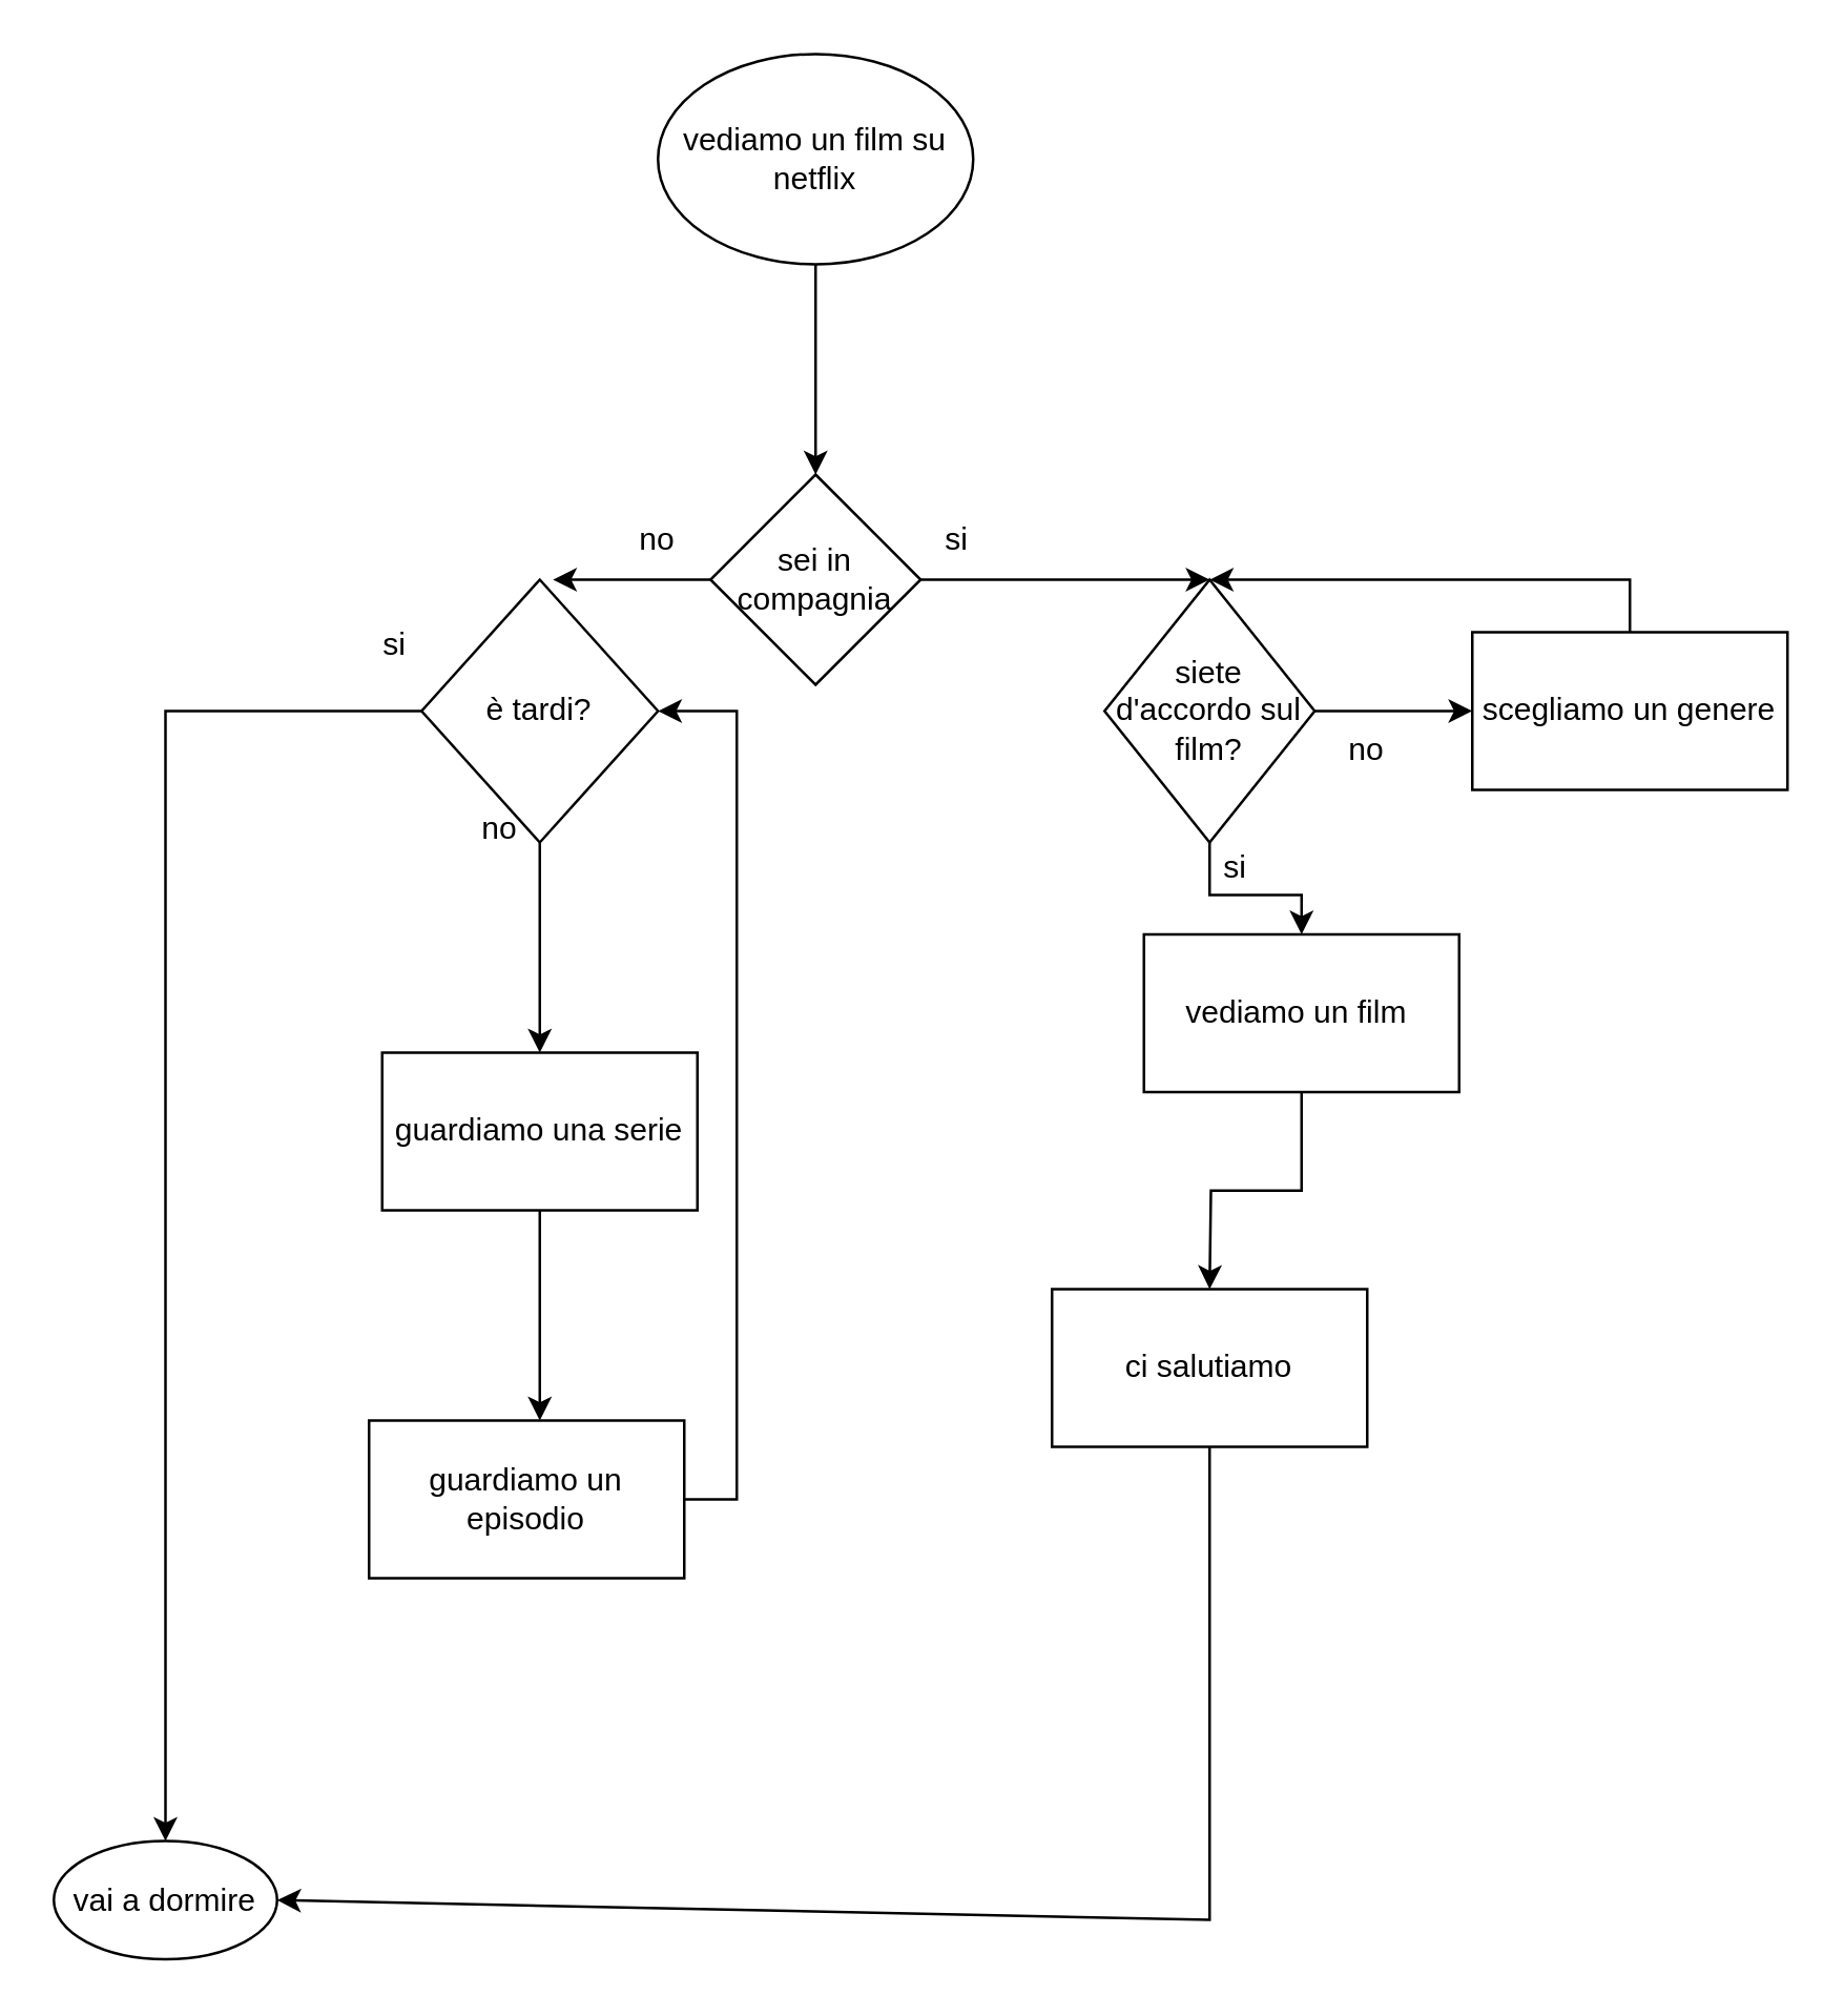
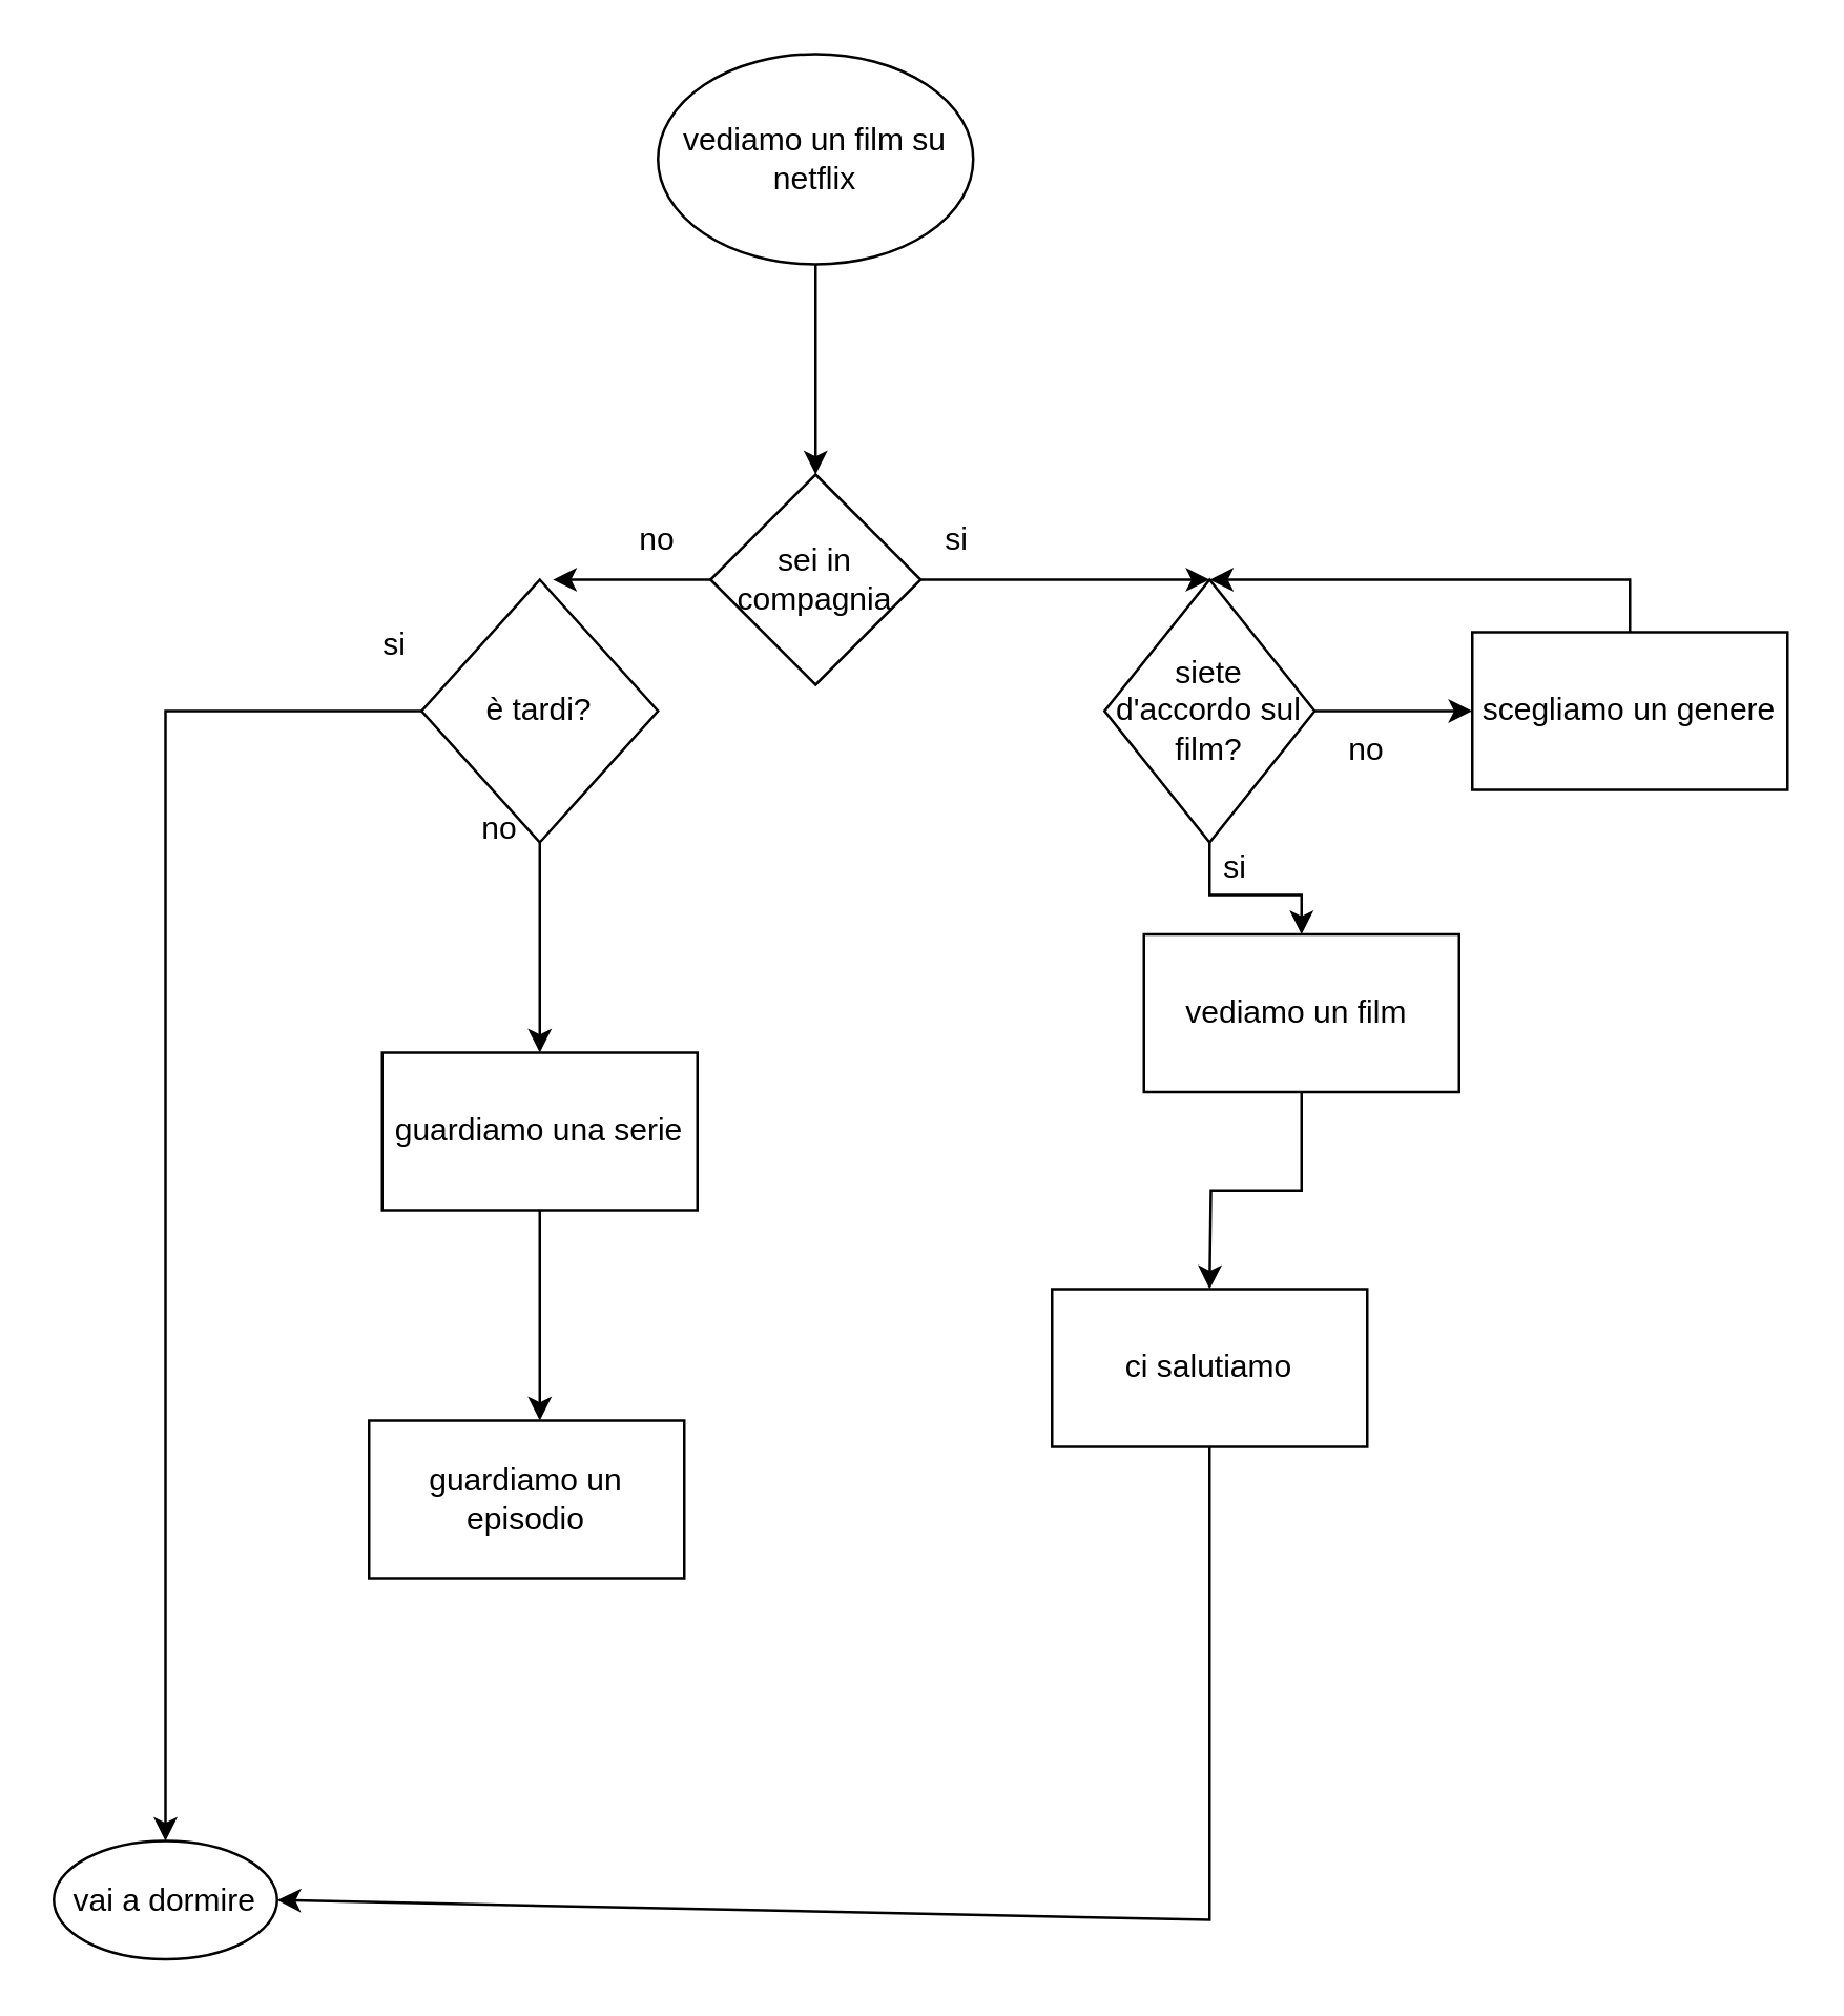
- <mxCell id="19" value="" style="endArrow=classic;html=1;rounded=0;exitX=1;exitY=0.5;exitDx=0;exitDy=0;entryX=1;entryY=0.5;entryDx=0;entryDy=0;" edge="1" parent="1" source="18" target="14"><mxGeometry width="50" height="50" relative="1" as="geometry"><mxPoint x="380" y="430" as="sourcePoint" /><mxPoint x="430" y="380" as="targetPoint" /><Array as="points"><mxPoint x="280" y="570" /><mxPoint x="280" y="270" /></Array></mxGeometry></mxCell>
